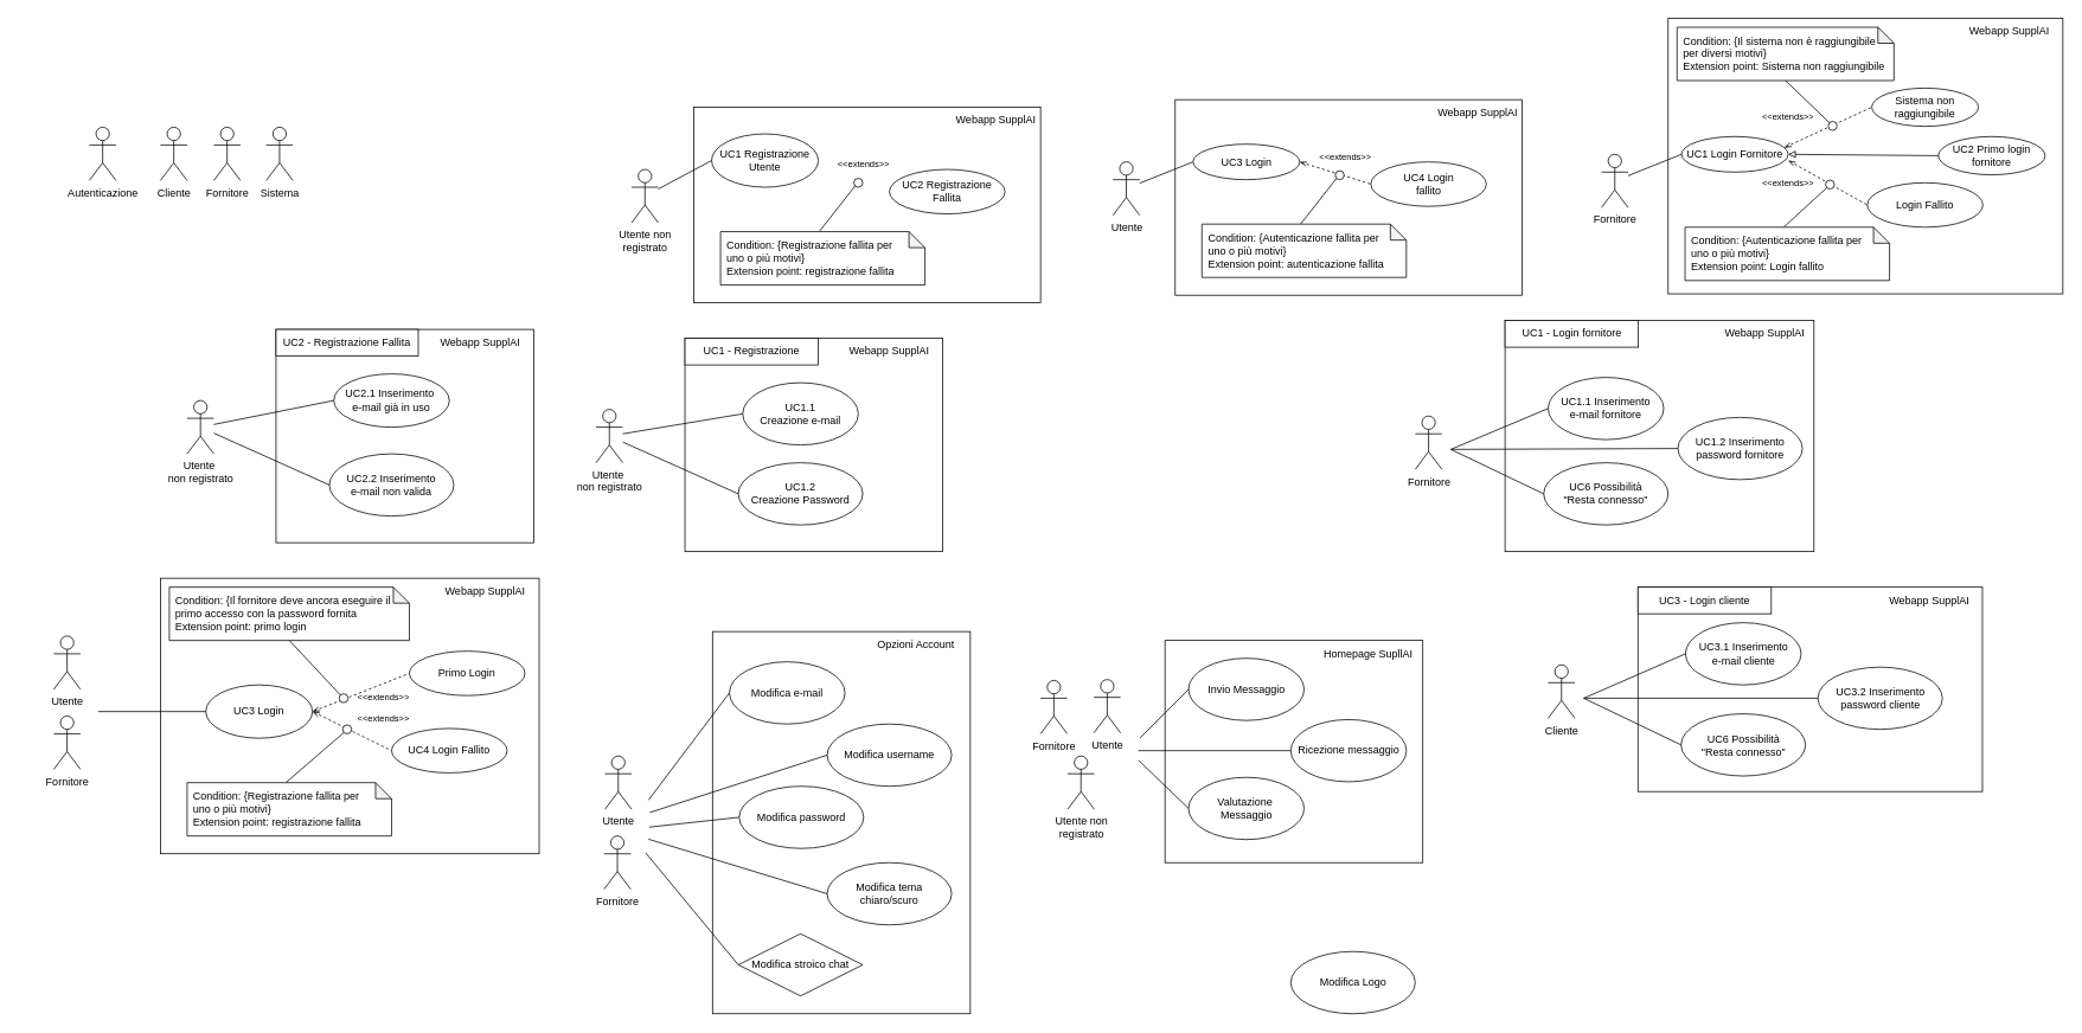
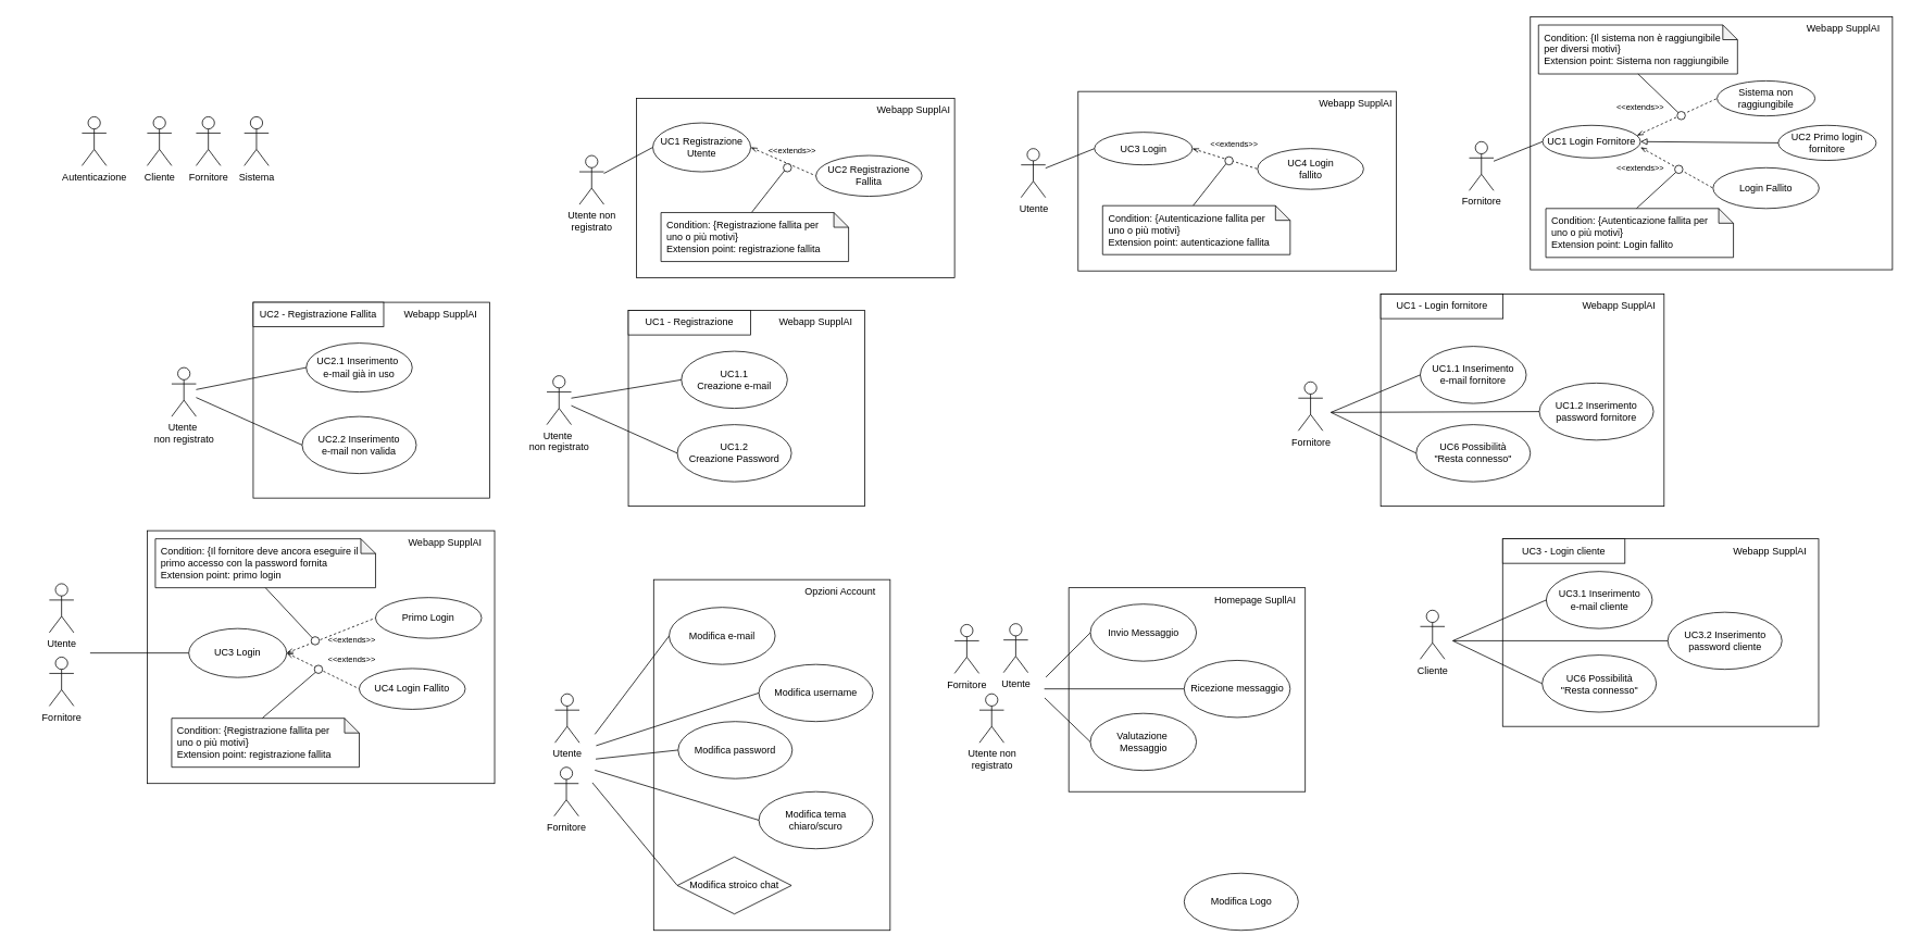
+ <mxCell id="9" style="rounded=0;orthogonalLoop=1;jettySize=auto;html=1;exitX=1;exitY=0.5;exitDx=0;exitDy=0;entryX=0;entryY=0.5;entryDx=0;entryDy=0;endArrow=none;endFill=0;dashed=1;startArrow=openThin;startFill=0;" parent="1" source="10" target="12" edge="1"><mxGeometry relative="1" as="geometry" /></mxCell>
